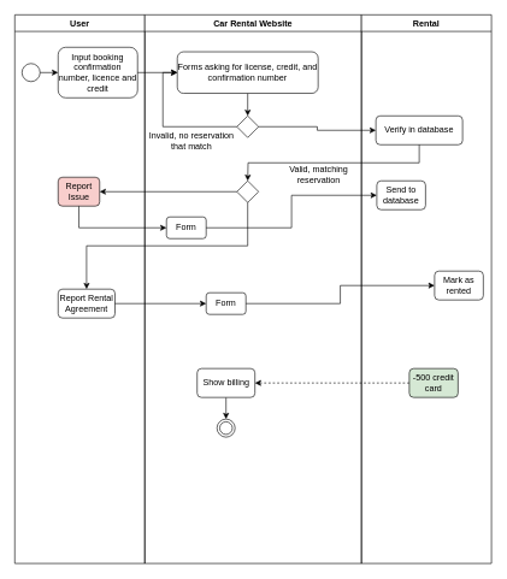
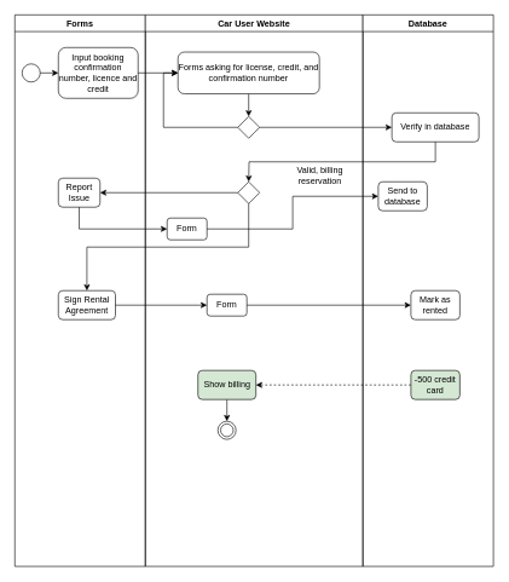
- <mxCell id="2" value="User" style="swimlane;whiteSpace=wrap;html=1;" parent="1" vertex="1"><mxGeometry x="20" y="20" width="180" height="760" as="geometry" /></mxCell>
+ <mxCell id="2" value="Forms" style="swimlane;whiteSpace=wrap;html=1;" parent="1" vertex="1"><mxGeometry x="20" y="20" width="180" height="760" as="geometry" /></mxCell>
- <mxCell id="8" value="Car Rental Website" style="swimlane;whiteSpace=wrap;html=1;" parent="1" vertex="1"><mxGeometry x="200" y="20" width="300" height="760" as="geometry" /></mxCell>
+ <mxCell id="8" value="Car User Website" style="swimlane;whiteSpace=wrap;html=1;" parent="1" vertex="1"><mxGeometry x="200" y="20" width="300" height="760" as="geometry" /></mxCell>
- <mxCell id="21" value="Rental" style="swimlane;whiteSpace=wrap;html=1;" parent="1" vertex="1"><mxGeometry x="500" y="20" width="180" height="760" as="geometry" /></mxCell>
+ <mxCell id="21" value="Database" style="swimlane;whiteSpace=wrap;html=1;" parent="1" vertex="1"><mxGeometry x="500" y="20" width="180" height="760" as="geometry" /></mxCell>
- <mxCell id="22" value="Verify in database" style="rounded=1;whiteSpace=wrap;html=1;" parent="21" vertex="1"><mxGeometry x="20" y="140" width="120" height="40" as="geometry" /></mxCell>
+ <mxCell id="22" value="Verify in database" style="rounded=1;whiteSpace=wrap;html=1;" parent="21" vertex="1"><mxGeometry x="40" y="135" width="120" height="40" as="geometry" /></mxCell>
- <mxCell id="13" value="Invalid, no reservation that match" style="text;html=1;strokeColor=none;fillColor=none;align=center;verticalAlign=middle;whiteSpace=wrap;rounded=0;" vertex="1" parent="8"><mxGeometry x="5" y="160" width="120" height="30" as="geometry" /></mxCell>
- <mxCell id="29" value="Valid, matching reservation" style="text;html=1;strokeColor=none;fillColor=none;align=center;verticalAlign=middle;whiteSpace=wrap;rounded=0;" vertex="1" parent="1"><mxGeometry x="381" y="227" width="120" height="30" as="geometry" /></mxCell>
+ <mxCell id="29" value="Valid, billing reservation" style="text;html=1;strokeColor=none;fillColor=none;align=center;verticalAlign=middle;whiteSpace=wrap;rounded=0;" vertex="1" parent="1"><mxGeometry x="381" y="227" width="120" height="30" as="geometry" /></mxCell>
- <mxCell id="6" value="Report Issue" style="rounded=1;whiteSpace=wrap;html=1;fillColor=#f8cecc;" vertex="1" parent="2"><mxGeometry x="60" y="225" width="57.5" height="40" as="geometry" /></mxCell>
+ <mxCell id="6" value="Report Issue" style="rounded=1;whiteSpace=wrap;html=1;" vertex="1" parent="2"><mxGeometry x="60" y="225" width="57.5" height="40" as="geometry" /></mxCell>
- <mxCell id="24" value="Mark as rented" style="rounded=1;whiteSpace=wrap;html=1;" vertex="1" parent="21"><mxGeometry x="101.25" y="355" width="67.5" height="40" as="geometry" /></mxCell>
+ <mxCell id="24" value="Mark as rented" style="rounded=1;whiteSpace=wrap;html=1;" vertex="1" parent="21"><mxGeometry x="66.25" y="380" width="67.5" height="40" as="geometry" /></mxCell>
- <mxCell id="7" value="Report Rental Agreement" style="rounded=1;whiteSpace=wrap;html=1;" vertex="1" parent="2"><mxGeometry x="60" y="380" width="78.75" height="40" as="geometry" /></mxCell>
+ <mxCell id="7" value="Sign Rental Agreement" style="rounded=1;whiteSpace=wrap;html=1;" vertex="1" parent="2"><mxGeometry x="60" y="380" width="78.75" height="40" as="geometry" /></mxCell>
- <mxCell id="18" value="Show billing" style="rounded=1;whiteSpace=wrap;html=1;" vertex="1" parent="8"><mxGeometry x="72.5" y="490" width="80" height="40" as="geometry" /></mxCell>
+ <mxCell id="18" value="Show billing" style="rounded=1;whiteSpace=wrap;html=1;fillColor=#d5e8d4;" vertex="1" parent="8"><mxGeometry x="72.5" y="490" width="80" height="40" as="geometry" /></mxCell>
